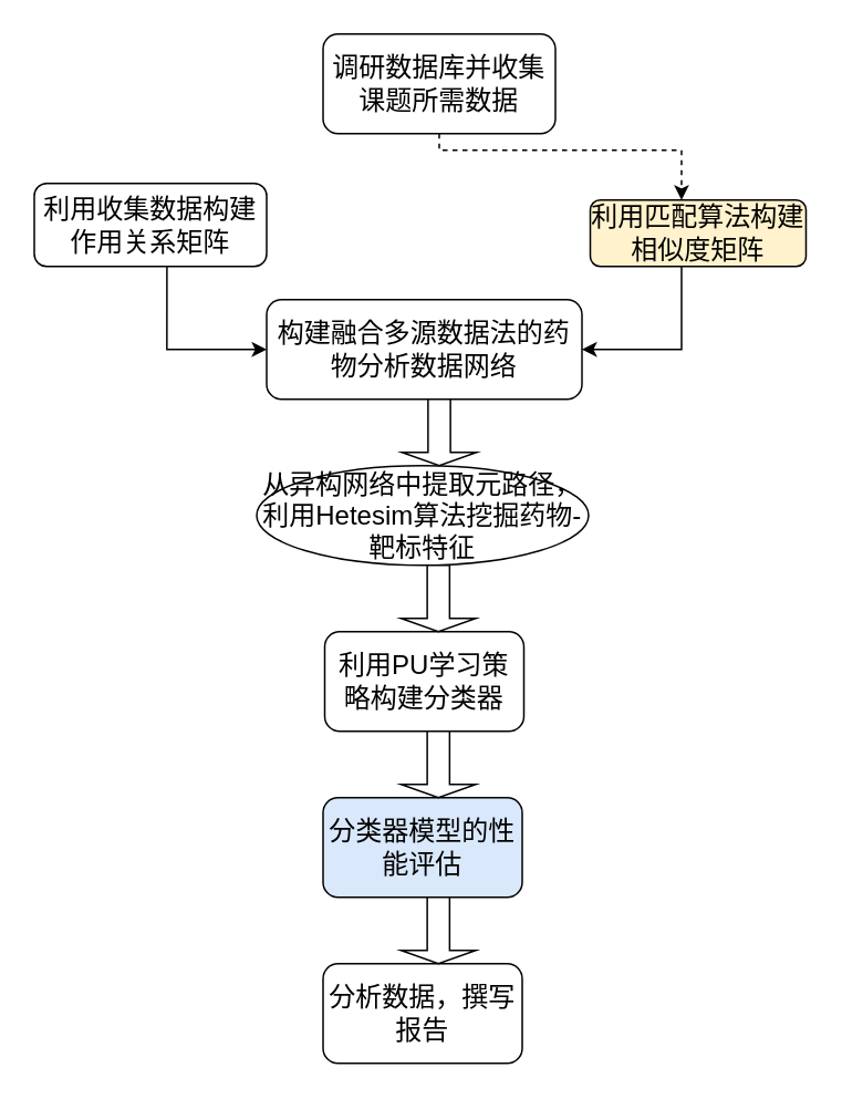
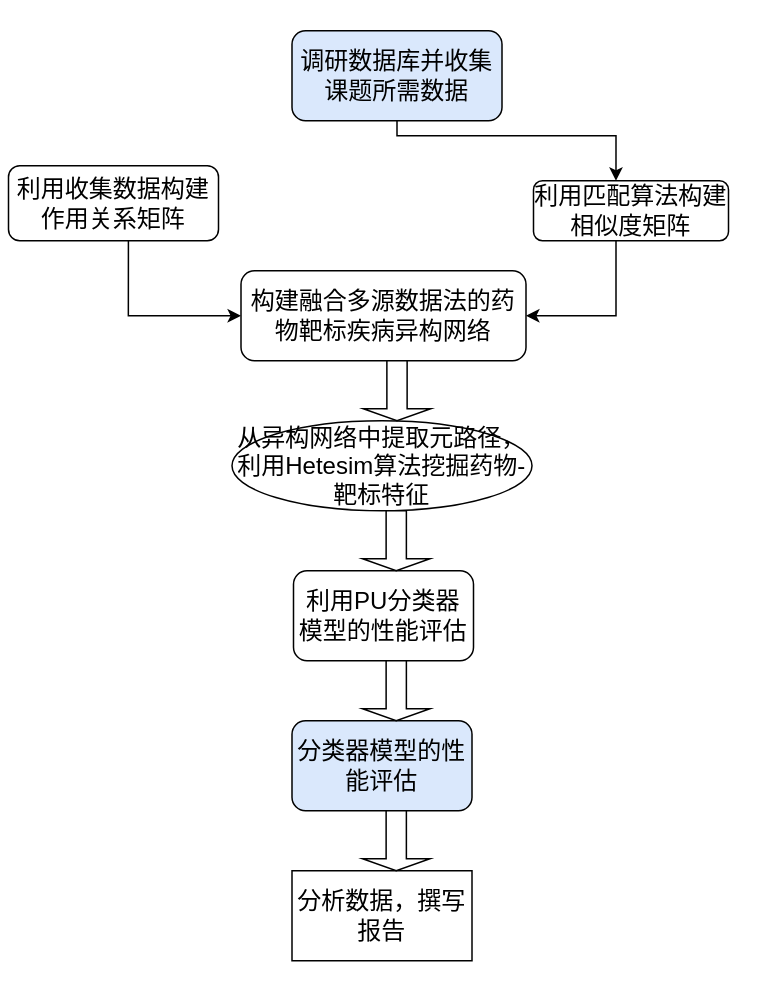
- <mxCell id="3" value="&lt;p style=&quot;margin-top: 0pt ; margin-bottom: 0pt ; margin-left: 0in ; direction: ltr ; unicode-bidi: embed ; word-break: normal&quot;&gt;&lt;span style=&quot;font-size: 12pt&quot;&gt;调研数据库并收集课题所需数据&lt;/span&gt;&lt;/p&gt;" style="rounded=1;whiteSpace=wrap;html=1;" vertex="1" parent="1"><mxGeometry x="194" y="20" width="140" height="60" as="geometry" /></mxCell>
+ <mxCell id="3" value="&lt;p style=&quot;margin-top: 0pt ; margin-bottom: 0pt ; margin-left: 0in ; direction: ltr ; unicode-bidi: embed ; word-break: normal&quot;&gt;&lt;span style=&quot;font-size: 12pt&quot;&gt;调研数据库并收集课题所需数据&lt;/span&gt;&lt;/p&gt;" style="rounded=1;whiteSpace=wrap;html=1;fillColor=#dae8fc;" vertex="1" parent="1"><mxGeometry x="194" y="20" width="140" height="60" as="geometry" /></mxCell>
- <mxCell id="2" style="edgeStyle=orthogonalEdgeStyle;rounded=0;orthogonalLoop=1;jettySize=auto;html=1;entryX=0.423;entryY=0;entryDx=0;entryDy=0;entryPerimeter=0;dashed=1;" edge="1" parent="1" source="3" target="7"><mxGeometry relative="1" as="geometry"><mxPoint x="410" y="107" as="targetPoint" /><Array as="points"><mxPoint x="264" y="90" /><mxPoint x="410" y="90" /></Array></mxGeometry></mxCell>
+ <mxCell id="2" style="edgeStyle=orthogonalEdgeStyle;rounded=0;orthogonalLoop=1;jettySize=auto;html=1;entryX=0.423;entryY=0;entryDx=0;entryDy=0;entryPerimeter=0;" edge="1" parent="1" source="3" target="7"><mxGeometry relative="1" as="geometry"><mxPoint x="410" y="107" as="targetPoint" /><Array as="points"><mxPoint x="264" y="90" /><mxPoint x="410" y="90" /></Array></mxGeometry></mxCell>
- <mxCell id="5" value="&lt;p style=&quot;margin-top: 0pt ; margin-bottom: 0pt ; margin-left: 0in ; direction: ltr ; unicode-bidi: embed ; word-break: normal&quot;&gt;&lt;span style=&quot;font-size: 12pt&quot;&gt;利用收集数据构建作用关系矩阵&lt;/span&gt;&lt;/p&gt;" style="rounded=1;whiteSpace=wrap;html=1;" vertex="1" parent="1"><mxGeometry x="20" y="110" width="140" height="50" as="geometry" /></mxCell>
+ <mxCell id="5" value="&lt;p style=&quot;margin-top: 0pt ; margin-bottom: 0pt ; margin-left: 0in ; direction: ltr ; unicode-bidi: embed ; word-break: normal&quot;&gt;&lt;span style=&quot;font-size: 12pt&quot;&gt;利用收集数据构建作用关系矩阵&lt;/span&gt;&lt;/p&gt;" style="rounded=1;whiteSpace=wrap;html=1;" vertex="1" parent="1"><mxGeometry x="5" y="110" width="140" height="50" as="geometry" /></mxCell>
- <mxCell id="7" value="&lt;p style=&quot;margin-top: 0pt ; margin-bottom: 0pt ; margin-left: 0in ; direction: ltr ; unicode-bidi: embed ; word-break: normal&quot;&gt;&lt;span style=&quot;font-size: 12pt&quot;&gt;利用匹配算法构建相似度矩阵&lt;/span&gt;&lt;/p&gt;" style="rounded=1;whiteSpace=wrap;html=1;fillColor=#fff2cc;" vertex="1" parent="1"><mxGeometry x="355" y="120" width="130" height="40" as="geometry" /></mxCell>
+ <mxCell id="7" value="&lt;p style=&quot;margin-top: 0pt ; margin-bottom: 0pt ; margin-left: 0in ; direction: ltr ; unicode-bidi: embed ; word-break: normal&quot;&gt;&lt;span style=&quot;font-size: 12pt&quot;&gt;利用匹配算法构建相似度矩阵&lt;/span&gt;&lt;/p&gt;" style="rounded=1;whiteSpace=wrap;html=1;" vertex="1" parent="1"><mxGeometry x="355" y="120" width="130" height="40" as="geometry" /></mxCell>
- <mxCell id="8" value="&lt;p style=&quot;margin-top: 0pt ; margin-bottom: 0pt ; margin-left: 0in ; direction: ltr ; unicode-bidi: embed ; word-break: normal&quot;&gt;&lt;span style=&quot;font-size: 12pt&quot;&gt;构建&lt;/span&gt;&lt;span style=&quot;font-size: 12pt&quot;&gt;融合多源数据法的&lt;/span&gt;&lt;span style=&quot;font-size: 12pt&quot;&gt;药物&lt;/span&gt;&lt;span style=&quot;font-size: 12pt&quot;&gt;分析数据&lt;/span&gt;&lt;span style=&quot;font-size: 12pt&quot;&gt;网络&lt;/span&gt;&lt;/p&gt;" style="rounded=1;whiteSpace=wrap;html=1;" vertex="1" parent="1"><mxGeometry x="160" y="180" width="190" height="60" as="geometry" /></mxCell>
+ <mxCell id="8" value="&lt;p style=&quot;margin-top: 0pt ; margin-bottom: 0pt ; margin-left: 0in ; direction: ltr ; unicode-bidi: embed ; word-break: normal&quot;&gt;&lt;span style=&quot;font-size: 12pt&quot;&gt;构建&lt;/span&gt;&lt;span style=&quot;font-size: 12pt&quot;&gt;融合多源数据法的&lt;/span&gt;&lt;span style=&quot;font-size: 12pt&quot;&gt;药物&lt;/span&gt;&lt;span style=&quot;font-size: 12pt&quot;&gt;靶标疾病异构&lt;/span&gt;&lt;span style=&quot;font-size: 12pt&quot;&gt;网络&lt;/span&gt;&lt;/p&gt;" style="rounded=1;whiteSpace=wrap;html=1;" vertex="1" parent="1"><mxGeometry x="160" y="180" width="190" height="60" as="geometry" /></mxCell>
- <mxCell id="11" value="&lt;p style=&quot;margin-top: 0pt ; margin-bottom: 0pt ; margin-left: 0in ; direction: ltr ; unicode-bidi: embed ; word-break: normal&quot;&gt;&lt;span style=&quot;font-size: 12pt&quot;&gt;利用&lt;/span&gt;&lt;span style=&quot;font-size: 12pt&quot;&gt;PU&lt;/span&gt;&lt;span style=&quot;font-size: 12pt&quot;&gt;学习策略构建分类器&lt;/span&gt;&lt;/p&gt;" style="rounded=1;whiteSpace=wrap;html=1;" vertex="1" parent="1"><mxGeometry x="195" y="380" width="120" height="60" as="geometry" /></mxCell>
+ <mxCell id="11" value="&lt;p style=&quot;margin-top: 0pt ; margin-bottom: 0pt ; margin-left: 0in ; direction: ltr ; unicode-bidi: embed ; word-break: normal&quot;&gt;&lt;span style=&quot;font-size: 12pt&quot;&gt;利用&lt;/span&gt;&lt;span style=&quot;font-size: 12pt&quot;&gt;PU&lt;/span&gt;&lt;span style=&quot;font-size: 12pt&quot;&gt;分类器模型的性能评估&lt;/span&gt;&lt;/p&gt;" style="rounded=1;whiteSpace=wrap;html=1;" vertex="1" parent="1"><mxGeometry x="195" y="380" width="120" height="60" as="geometry" /></mxCell>
- <mxCell id="12" value="&lt;p style=&quot;margin-top: 0pt ; margin-bottom: 0pt ; margin-left: 0in ; direction: ltr ; unicode-bidi: embed ; word-break: normal&quot;&gt;&lt;span style=&quot;font-size: 12pt&quot;&gt;分析数据，撰写报告&lt;/span&gt;&lt;/p&gt;" style="rounded=1;whiteSpace=wrap;html=1;" vertex="1" parent="1"><mxGeometry x="194" y="580" width="120" height="60" as="geometry" /></mxCell>
+ <mxCell id="12" value="&lt;p style=&quot;margin-top: 0pt ; margin-bottom: 0pt ; margin-left: 0in ; direction: ltr ; unicode-bidi: embed ; word-break: normal&quot;&gt;&lt;span style=&quot;font-size: 12pt&quot;&gt;分析数据，撰写报告&lt;/span&gt;&lt;/p&gt;" style="whiteSpace=wrap;html=1;rounded=0;" vertex="1" parent="1"><mxGeometry x="194" y="580" width="120" height="60" as="geometry" /></mxCell>
